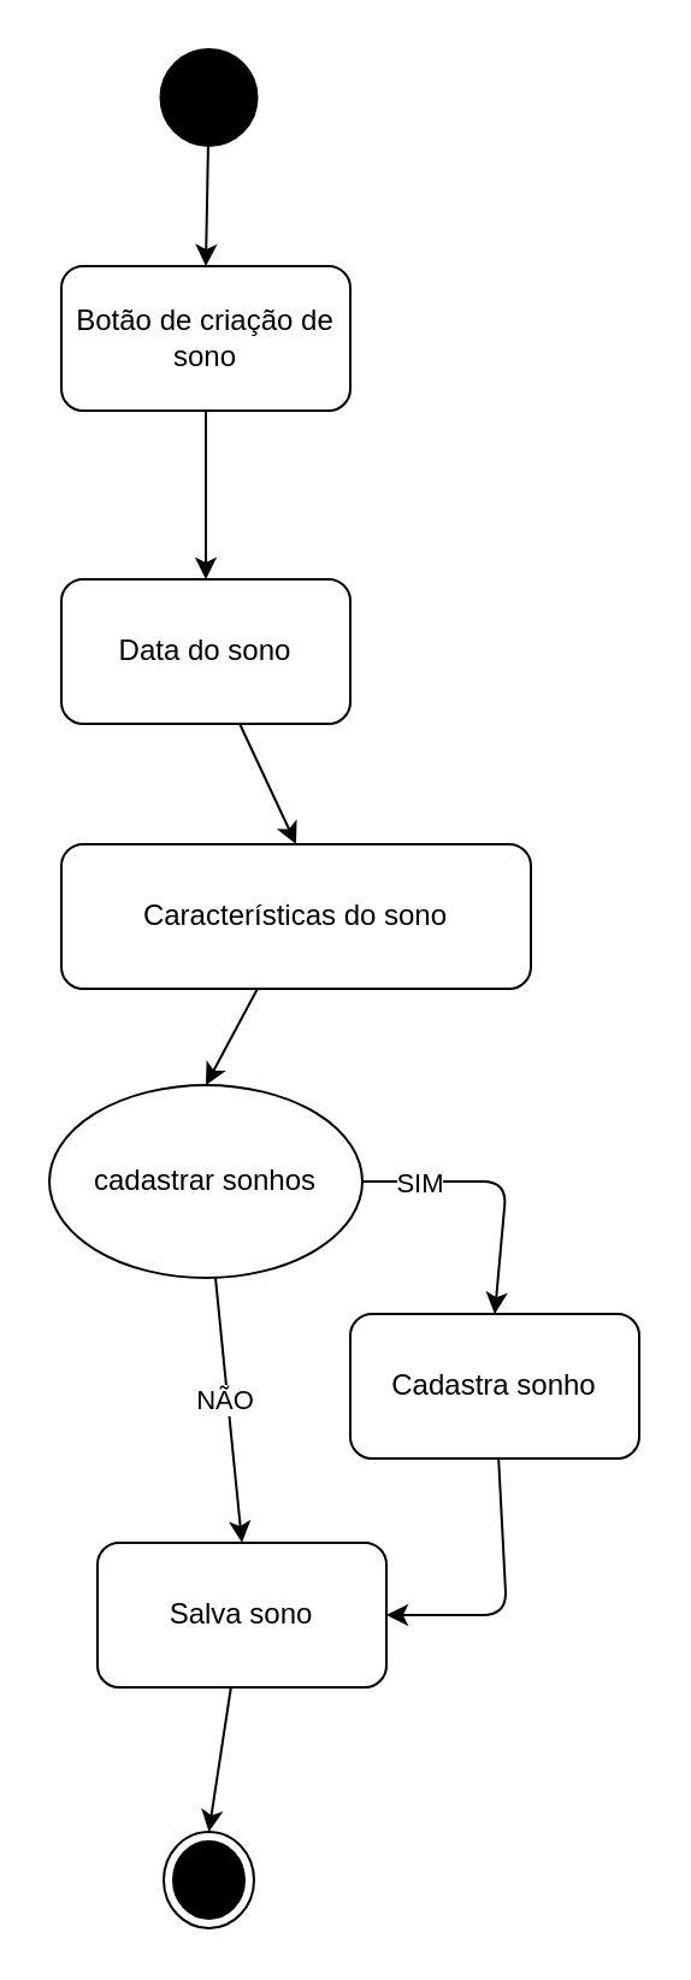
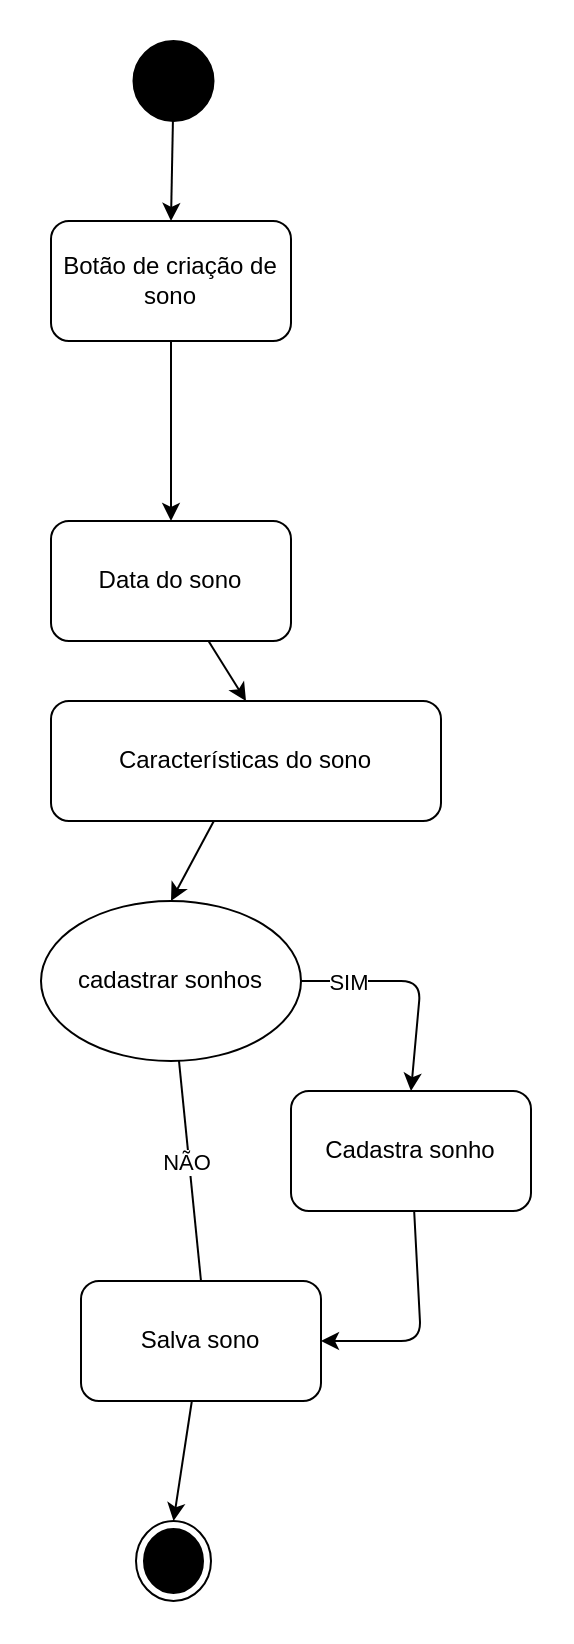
- <mxCell id="5" value="Data do sono" style="rounded=1;whiteSpace=wrap;html=1;" vertex="1" parent="1"><mxGeometry x="25" y="240" width="120" height="60" as="geometry" /></mxCell>
+ <mxCell id="5" value="Data do sono" style="rounded=1;whiteSpace=wrap;html=1;" vertex="1" parent="1"><mxGeometry x="25" y="260" width="120" height="60" as="geometry" /></mxCell>
- <mxCell id="11" style="edgeStyle=none;html=1;entryX=0.5;entryY=0;entryDx=0;entryDy=0;" edge="1" parent="1" source="13" target="15"><mxGeometry relative="1" as="geometry" /></mxCell>
+ <mxCell id="11" style="edgeStyle=none;html=1;entryX=0.5;entryY=0;entryDx=0;entryDy=0;endArrow=none;" edge="1" parent="1" source="13" target="15"><mxGeometry relative="1" as="geometry" /></mxCell>
